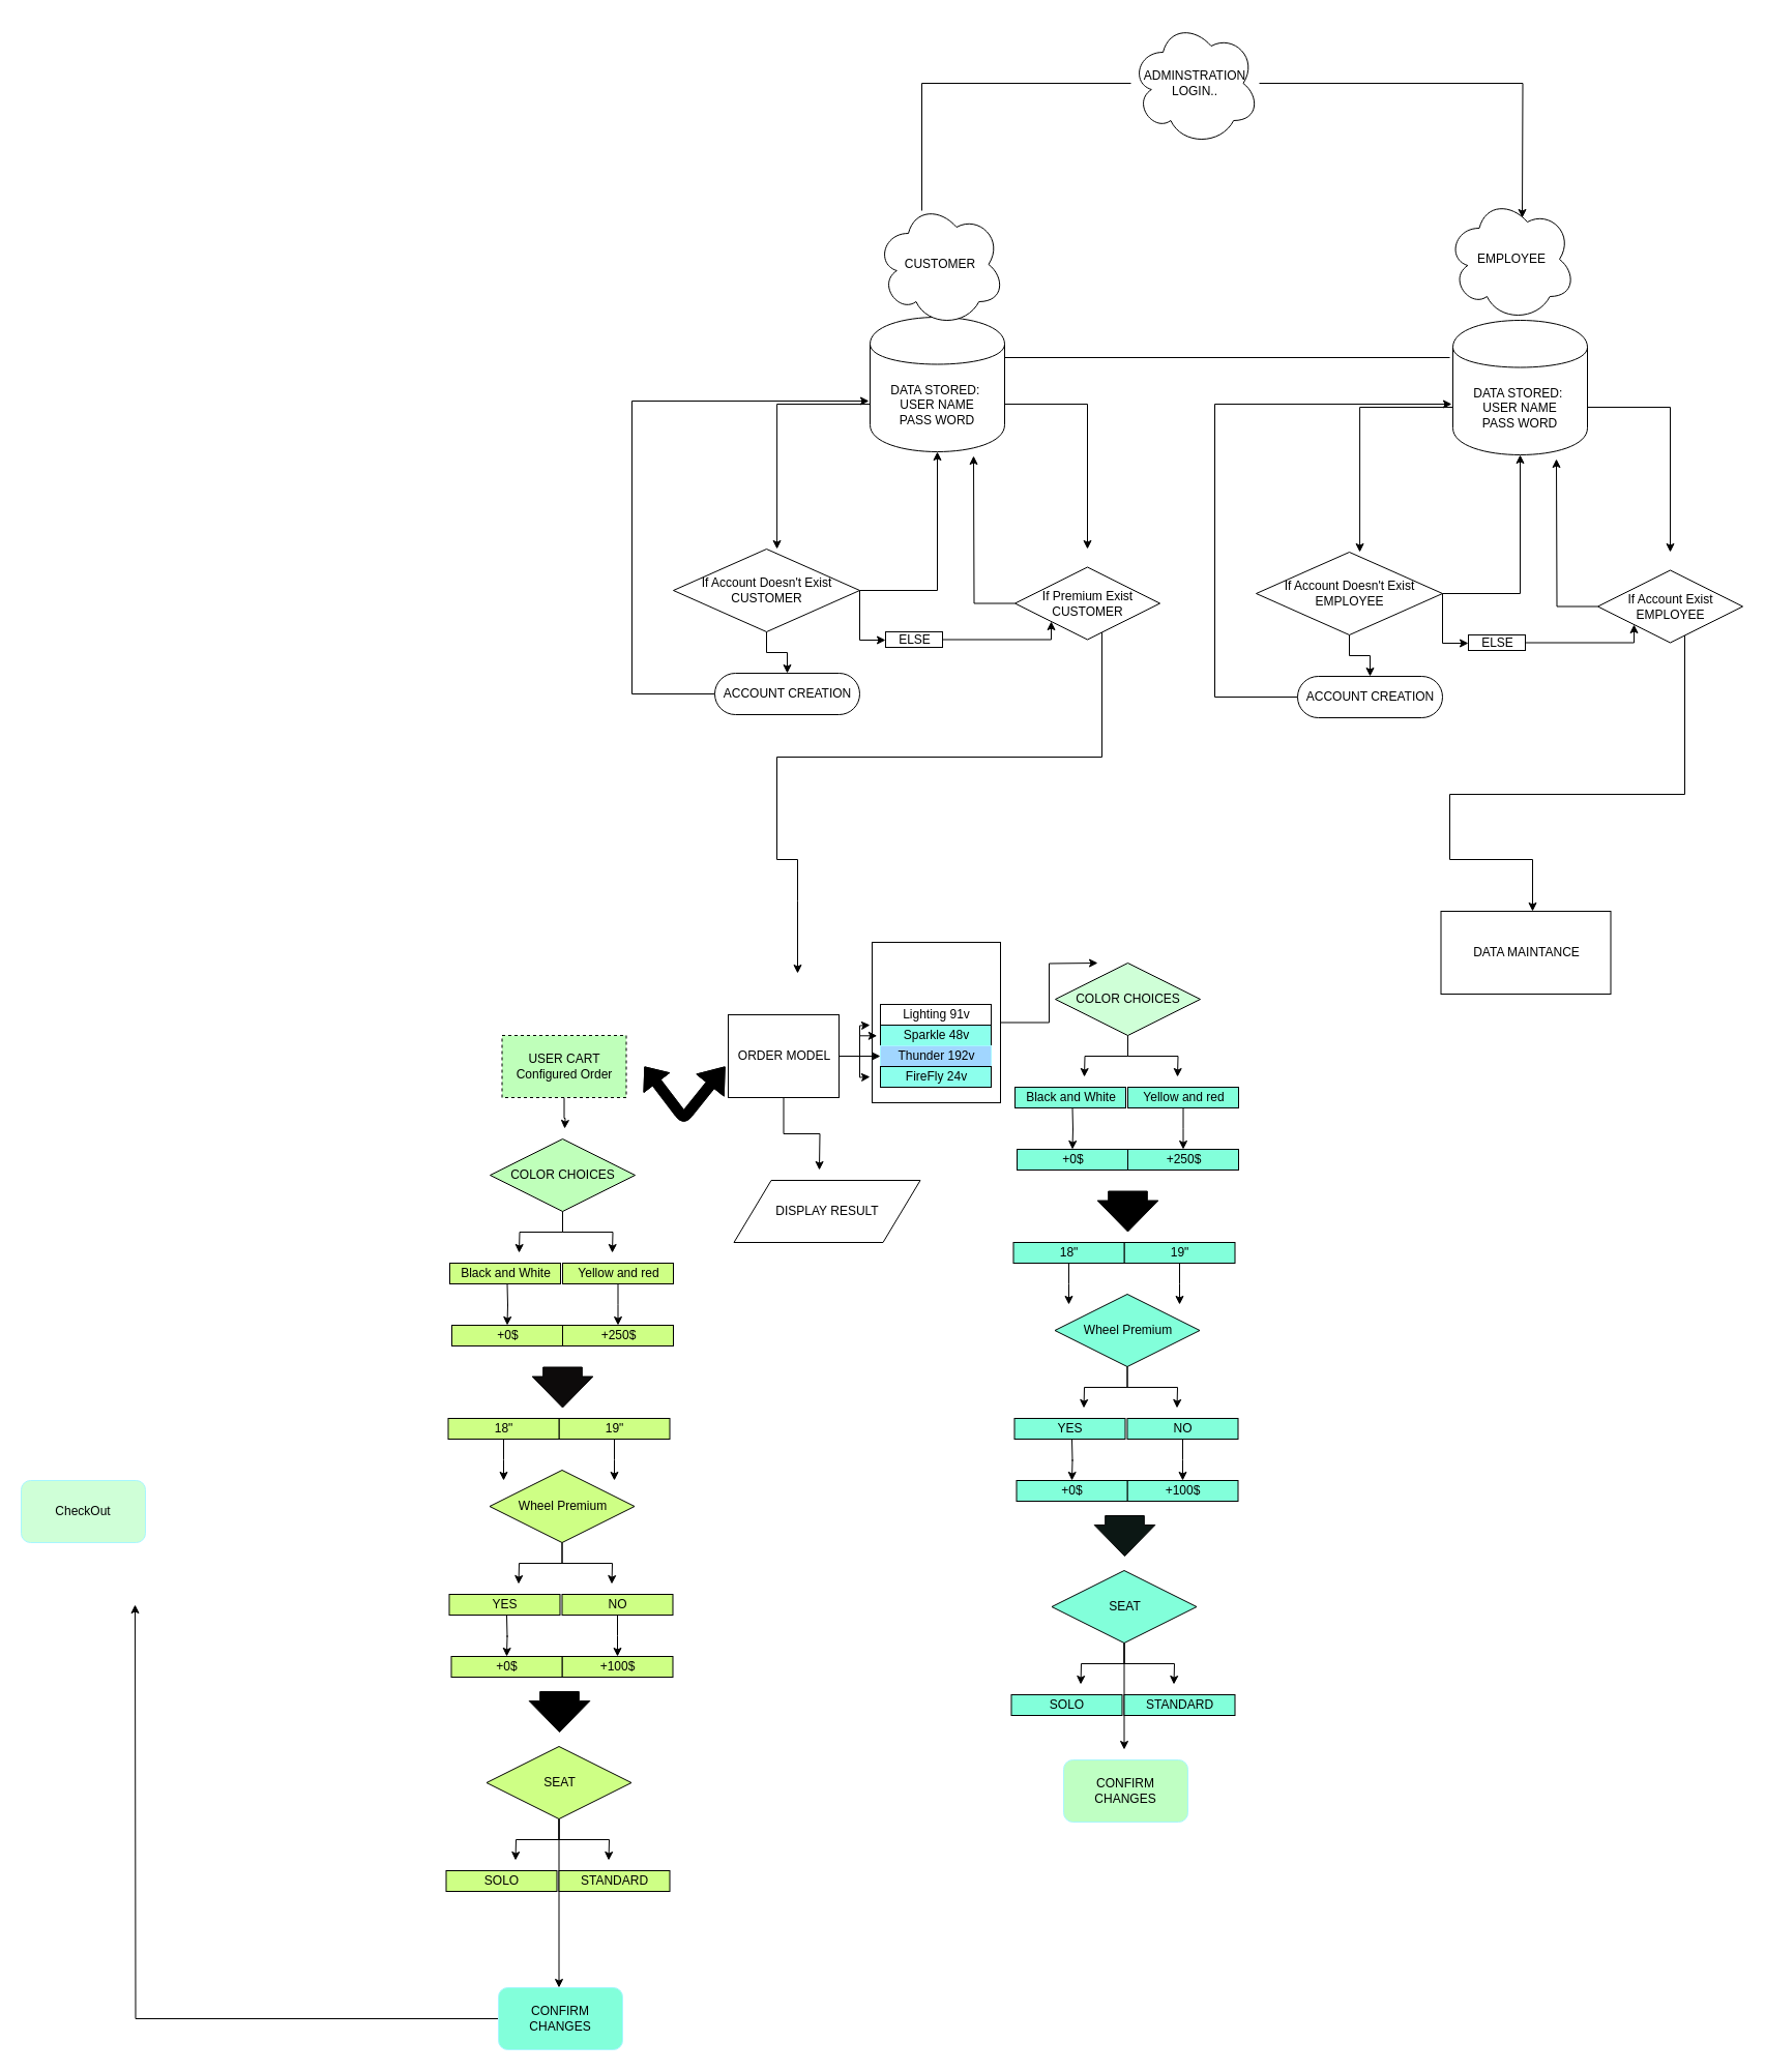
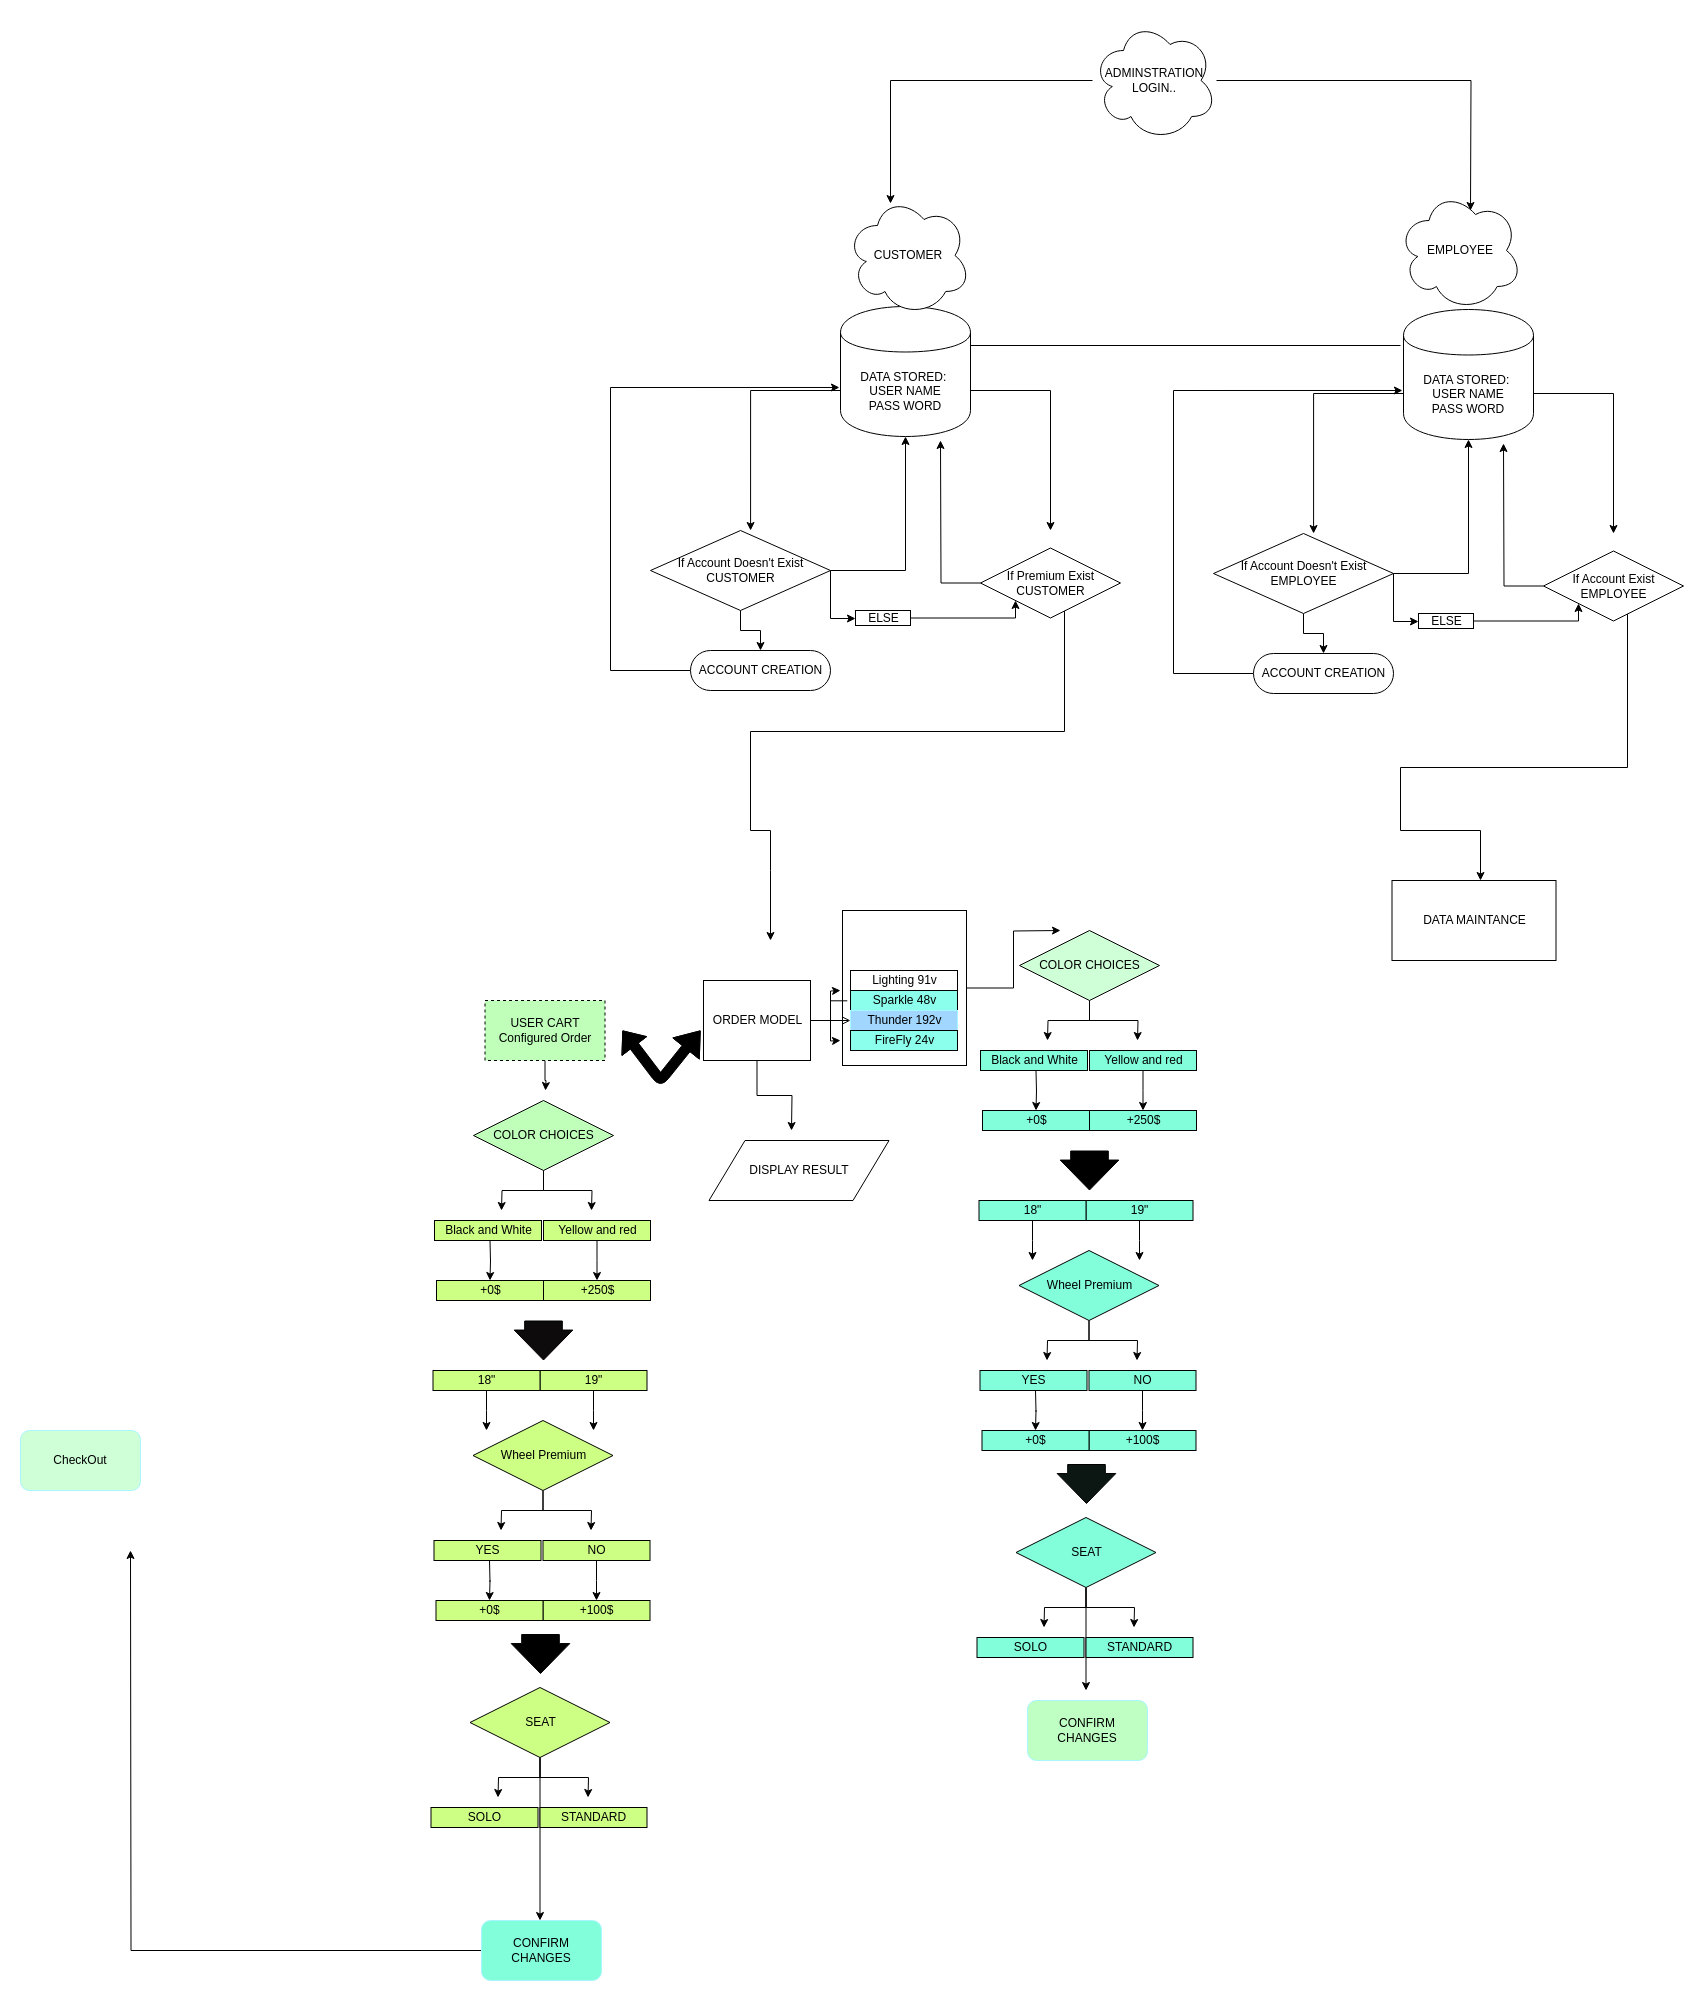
- <mxCell id="34" style="edgeStyle=orthogonalEdgeStyle;rounded=0;orthogonalLoop=1;jettySize=auto;html=1;entryX=0.355;entryY=0.067;entryDx=0;entryDy=0;entryPerimeter=0;endArrow=none;" parent="1" source="36" target="32" edge="1"><mxGeometry relative="1" as="geometry" /></mxCell>
+ <mxCell id="34" style="edgeStyle=orthogonalEdgeStyle;rounded=0;orthogonalLoop=1;jettySize=auto;html=1;entryX=0.355;entryY=0.067;entryDx=0;entryDy=0;entryPerimeter=0;" parent="1" source="36" target="32" edge="1"><mxGeometry relative="1" as="geometry" /></mxCell>
- <mxCell id="39" style="edgeStyle=orthogonalEdgeStyle;rounded=0;orthogonalLoop=1;jettySize=auto;html=1;exitX=1;exitY=0.5;exitDx=0;exitDy=0;entryX=-0.03;entryY=0.516;entryDx=0;entryDy=0;entryPerimeter=0;" edge="1" parent="1" source="42" target="47"><mxGeometry relative="1" as="geometry" /></mxCell>
+ <mxCell id="39" style="edgeStyle=orthogonalEdgeStyle;rounded=0;orthogonalLoop=1;jettySize=auto;html=1;exitX=1;exitY=0.5;exitDx=0;exitDy=0;entryX=-0.03;entryY=0.516;entryDx=0;entryDy=0;entryPerimeter=0;endArrow=none;" edge="1" parent="1" source="42" target="47"><mxGeometry relative="1" as="geometry" /></mxCell>
- <mxCell id="40" style="edgeStyle=orthogonalEdgeStyle;rounded=0;orthogonalLoop=1;jettySize=auto;html=1;entryX=0;entryY=0.5;entryDx=0;entryDy=0;" edge="1" parent="1" source="42" target="48"><mxGeometry relative="1" as="geometry" /></mxCell>
+ <mxCell id="40" style="edgeStyle=orthogonalEdgeStyle;rounded=0;orthogonalLoop=1;jettySize=auto;html=1;entryX=0;entryY=0.5;entryDx=0;entryDy=0;endArrow=open;" edge="1" parent="1" source="42" target="48"><mxGeometry relative="1" as="geometry" /></mxCell>
